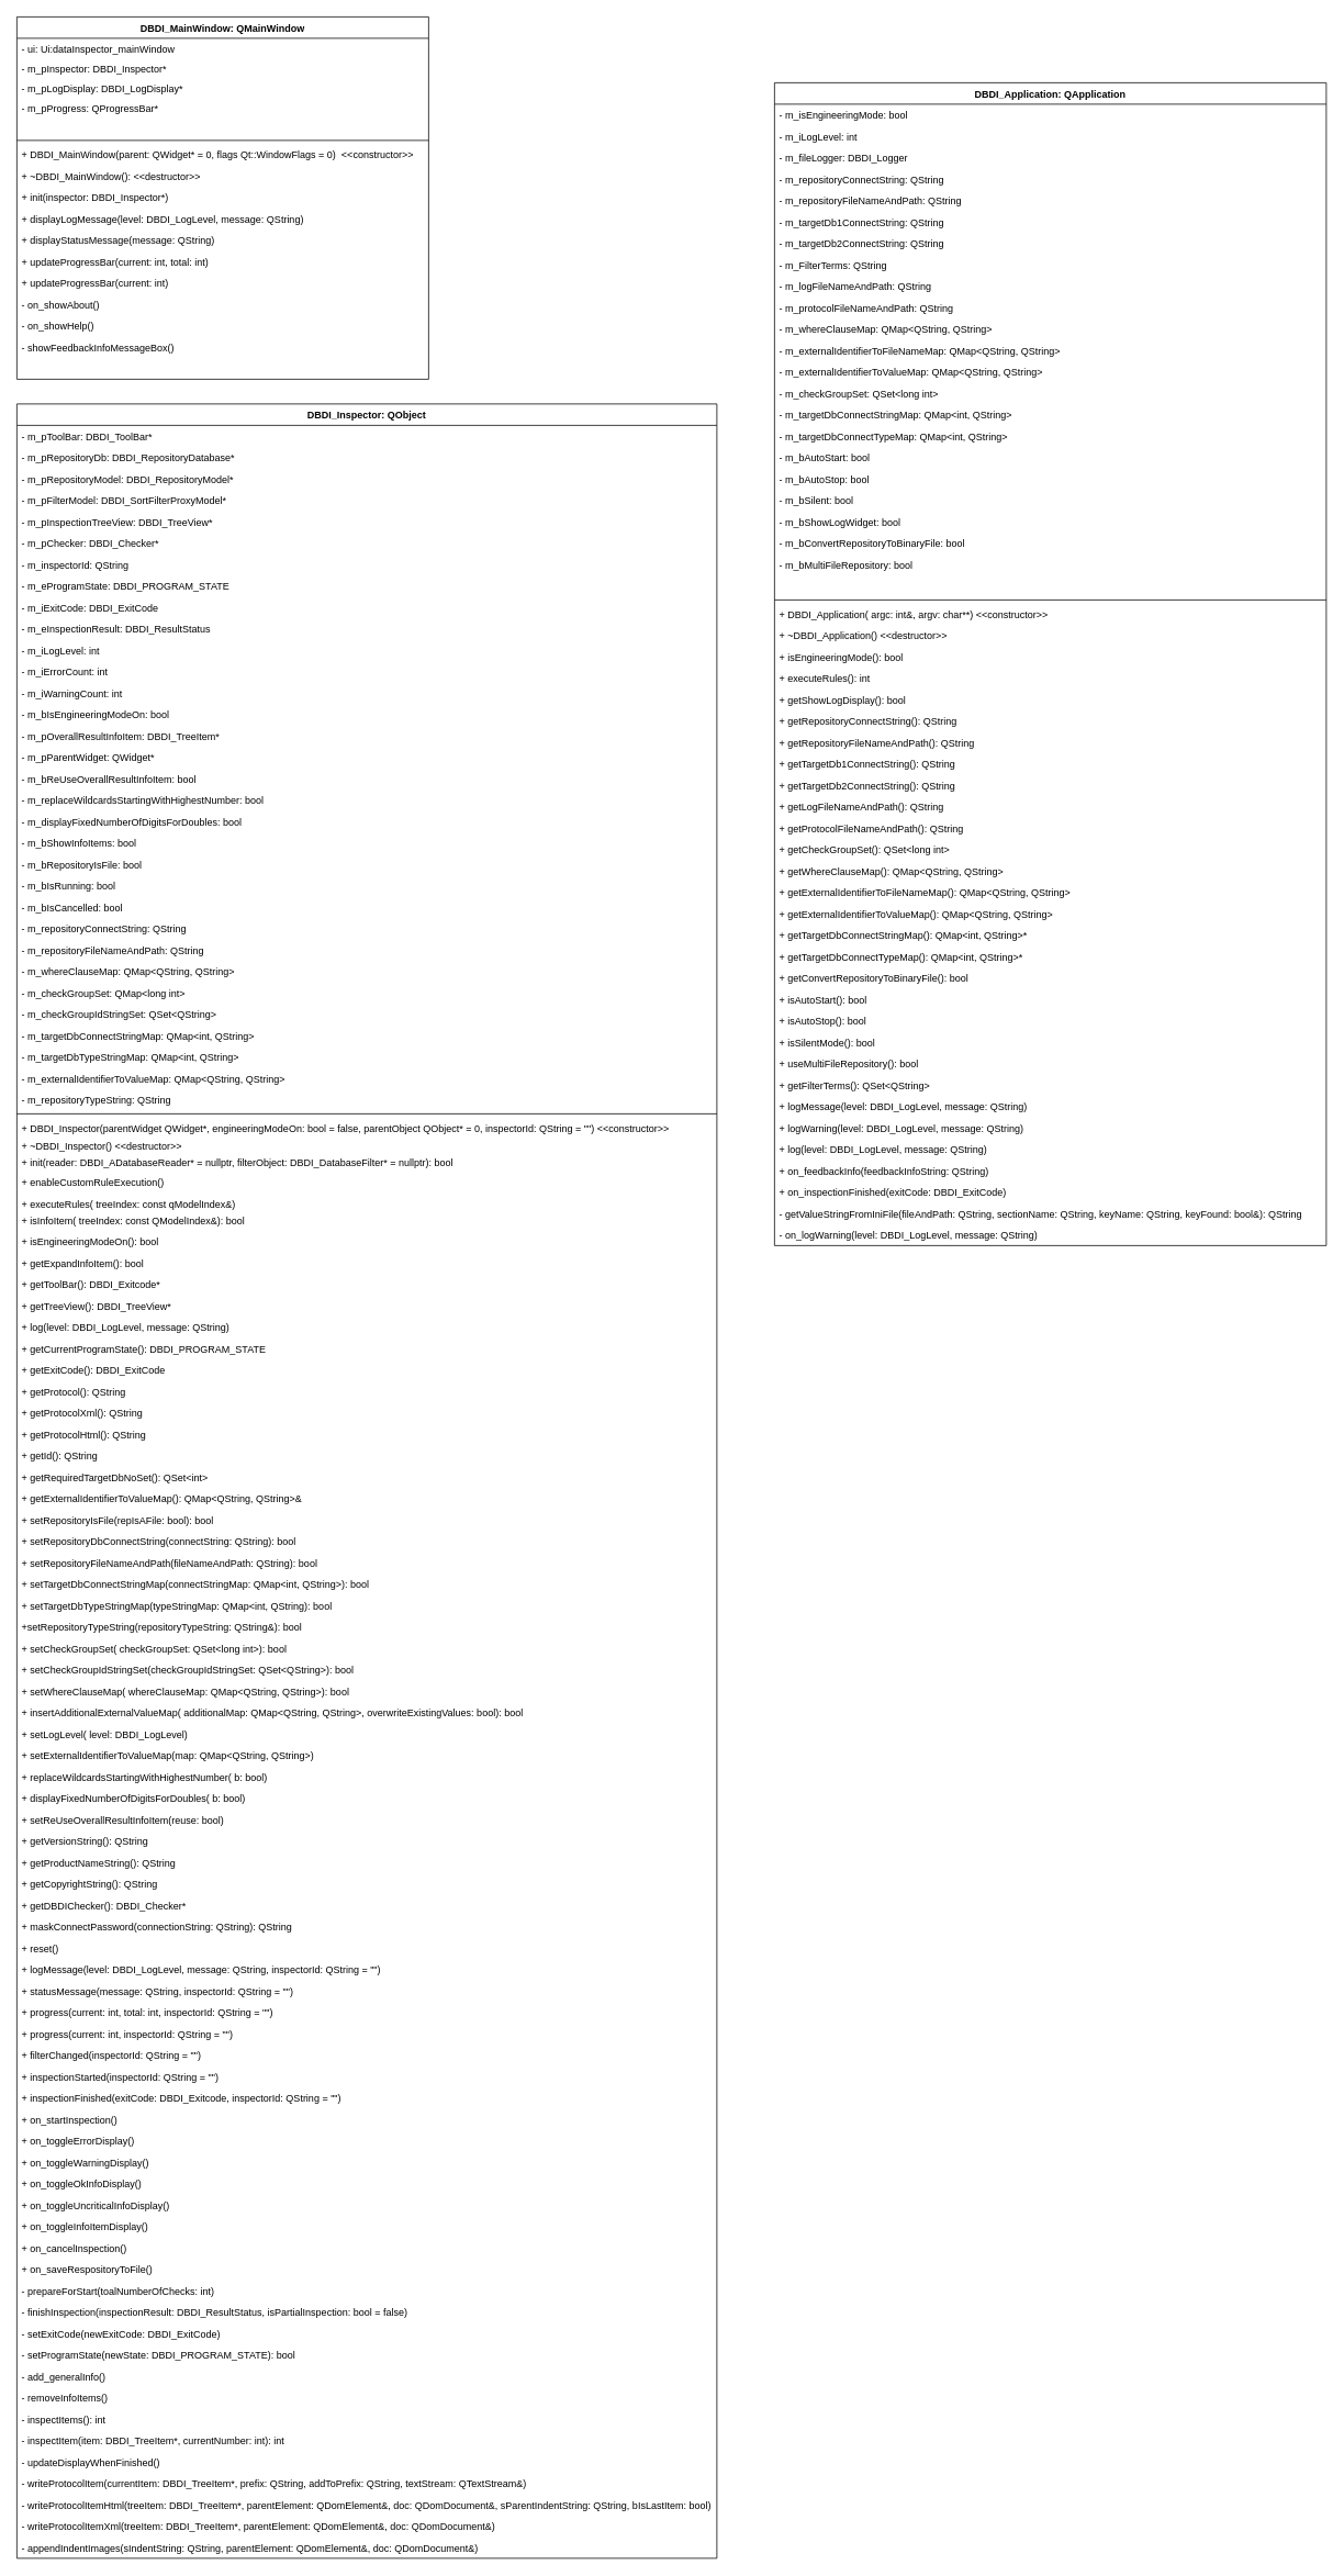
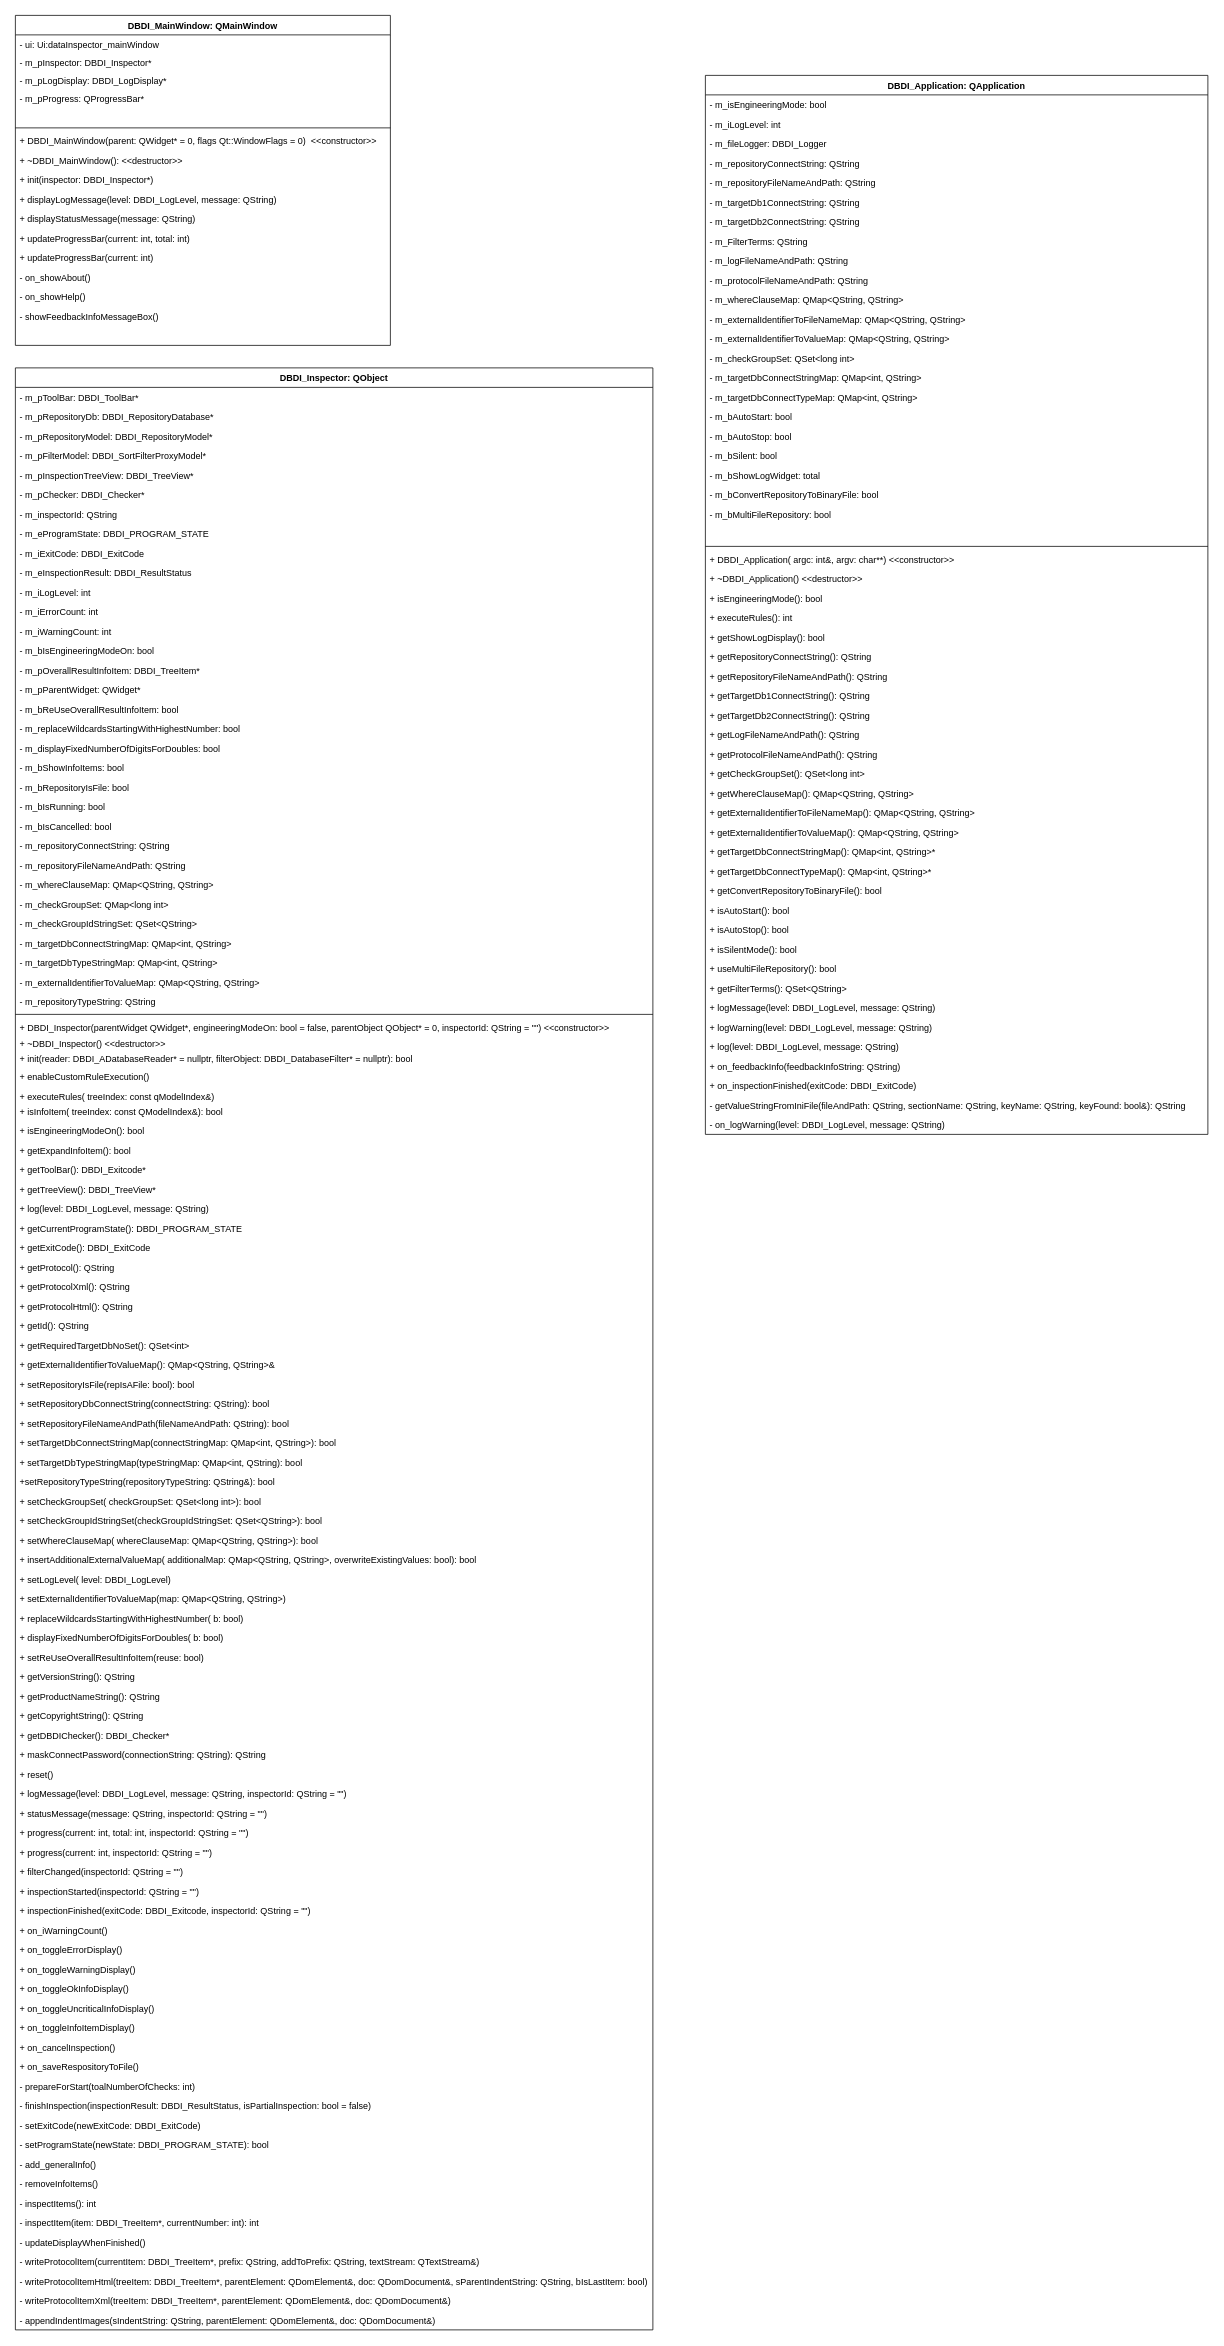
- <mxCell id="142" value="- m_bShowLogWidget: bool" style="text;strokeColor=none;fillColor=none;align=left;verticalAlign=top;spacingLeft=4;spacingRight=4;overflow=hidden;rotatable=0;points=[[0,0.5],[1,0.5]];portConstraint=eastwest;" vertex="1" parent="122"><mxGeometry y="520" width="670" height="26" as="geometry" /></mxCell>
+ <mxCell id="142" value="- m_bShowLogWidget: total" style="text;strokeColor=none;fillColor=none;align=left;verticalAlign=top;spacingLeft=4;spacingRight=4;overflow=hidden;rotatable=0;points=[[0,0.5],[1,0.5]];portConstraint=eastwest;" vertex="1" parent="122"><mxGeometry y="520" width="670" height="26" as="geometry" /></mxCell>
- <mxCell id="101" value="+ on_startInspection()" style="text;strokeColor=none;fillColor=none;align=left;verticalAlign=top;spacingLeft=4;spacingRight=4;overflow=hidden;rotatable=0;points=[[0,0.5],[1,0.5]];portConstraint=eastwest;" vertex="1" parent="20"><mxGeometry y="2070" width="850" height="26" as="geometry" /></mxCell>
+ <mxCell id="101" value="+ on_iWarningCount()" style="text;strokeColor=none;fillColor=none;align=left;verticalAlign=top;spacingLeft=4;spacingRight=4;overflow=hidden;rotatable=0;points=[[0,0.5],[1,0.5]];portConstraint=eastwest;" vertex="1" parent="20"><mxGeometry y="2070" width="850" height="26" as="geometry" /></mxCell>
